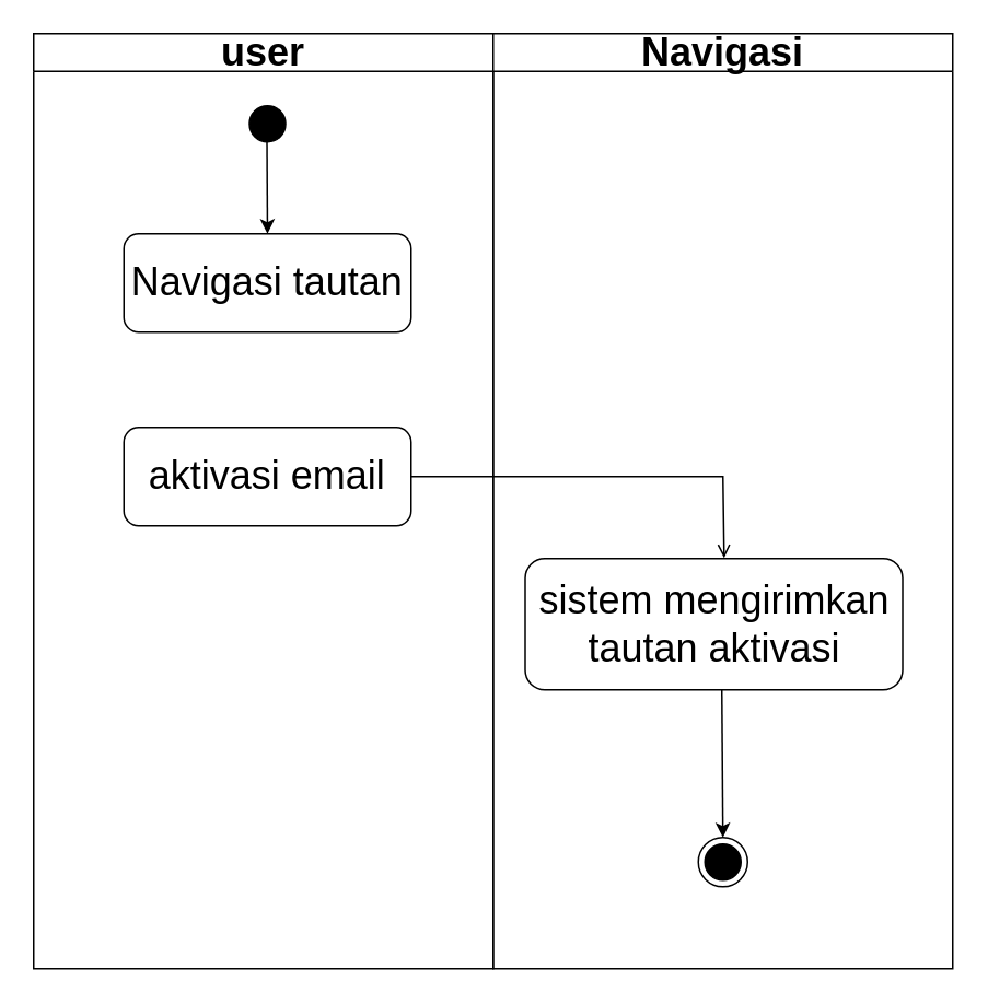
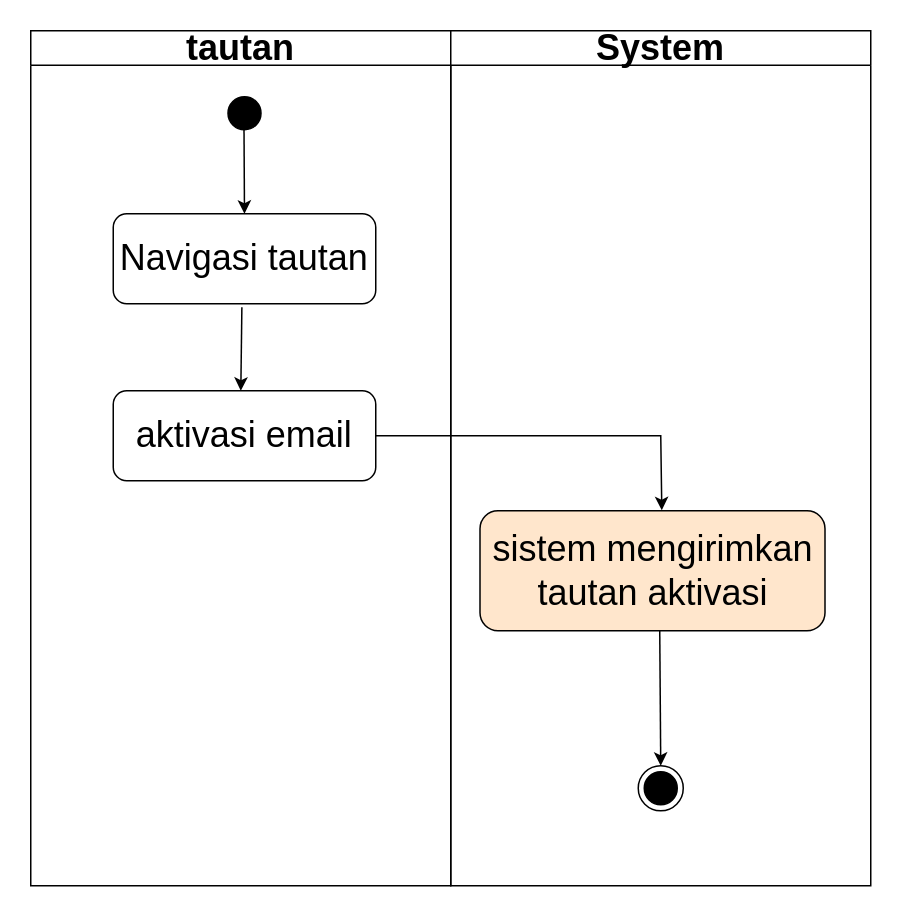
- <mxCell id="2" value="user" style="swimlane;whiteSpace=wrap;fontSize=24;startSize=23;" parent="1" vertex="1"><mxGeometry x="20" y="20" width="280" height="570" as="geometry" /></mxCell>
+ <mxCell id="2" value="tautan" style="swimlane;whiteSpace=wrap;fontSize=24;startSize=23;" parent="1" vertex="1"><mxGeometry x="20" y="20" width="280" height="570" as="geometry" /></mxCell>
- <mxCell id="8" value="Navigasi" style="swimlane;whiteSpace=wrap;startSize=23;fontSize=24;" parent="1" vertex="1"><mxGeometry x="300" y="20" width="280" height="570" as="geometry" /></mxCell>
+ <mxCell id="8" value="System" style="swimlane;whiteSpace=wrap;startSize=23;fontSize=24;" parent="1" vertex="1"><mxGeometry x="300" y="20" width="280" height="570" as="geometry" /></mxCell>
+ <mxCell id="7" value="" style="endArrow=classic;html=1;rounded=0;fontSize=24;exitX=0.49;exitY=1.038;exitDx=0;exitDy=0;exitPerimeter=0;entryX=0.486;entryY=0;entryDx=0;entryDy=0;entryPerimeter=0;" parent="2" source="4" target="6" edge="1"><mxGeometry width="50" height="50" relative="1" as="geometry"><mxPoint x="130" y="240" as="sourcePoint" /><mxPoint x="180" y="190" as="targetPoint" /></mxGeometry></mxCell>
- <mxCell id="12" value="" style="endArrow=open;html=1;rounded=0;fontSize=24;exitX=1;exitY=0.5;exitDx=0;exitDy=0;entryX=0.527;entryY=-0.004;entryDx=0;entryDy=0;entryPerimeter=0;" parent="1" source="6" target="9" edge="1"><mxGeometry width="50" height="50" relative="1" as="geometry"><mxPoint x="260" y="320" as="sourcePoint" /><mxPoint x="420" y="290" as="targetPoint" /><Array as="points"><mxPoint x="440" y="290" /></Array></mxGeometry></mxCell>
+ <mxCell id="12" value="" style="endArrow=classic;html=1;rounded=0;fontSize=24;exitX=1;exitY=0.5;exitDx=0;exitDy=0;entryX=0.527;entryY=-0.004;entryDx=0;entryDy=0;entryPerimeter=0;" parent="1" source="6" target="9" edge="1"><mxGeometry width="50" height="50" relative="1" as="geometry"><mxPoint x="260" y="320" as="sourcePoint" /><mxPoint x="420" y="290" as="targetPoint" /><Array as="points"><mxPoint x="440" y="290" /></Array></mxGeometry></mxCell>
- <mxCell id="9" value="&lt;span style=&quot;font-size: 24px&quot;&gt;sistem mengirimkan tautan aktivasi&lt;/span&gt;" style="rounded=1;whiteSpace=wrap;html=1;" parent="8" vertex="1"><mxGeometry x="19.5" y="320" width="230" height="80" as="geometry" /></mxCell>
+ <mxCell id="9" value="&lt;span style=&quot;font-size: 24px&quot;&gt;sistem mengirimkan tautan aktivasi&lt;/span&gt;" style="rounded=1;whiteSpace=wrap;html=1;fillColor=#ffe6cc;" parent="8" vertex="1"><mxGeometry x="19.5" y="320" width="230" height="80" as="geometry" /></mxCell>
